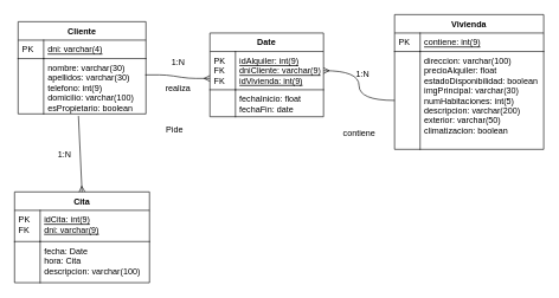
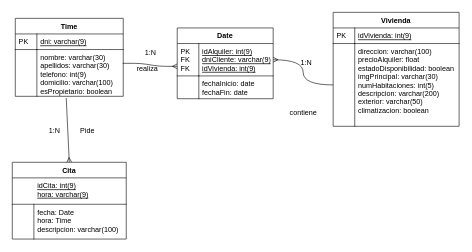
- <mxCell id="2" value="Cliente" style="swimlane;fontStyle=1;childLayout=stackLayout;horizontal=1;startSize=26;horizontalStack=0;resizeParent=1;resizeLast=0;collapsible=1;marginBottom=0;rounded=0;shadow=0;strokeWidth=1;" parent="1" vertex="1"><mxGeometry x="25" y="30" width="180" height="130" as="geometry"><mxRectangle x="20" y="80" width="160" height="26" as="alternateBounds" /></mxGeometry></mxCell>
+ <mxCell id="2" value="Time" style="swimlane;fontStyle=1;childLayout=stackLayout;horizontal=1;startSize=26;horizontalStack=0;resizeParent=1;resizeLast=0;collapsible=1;marginBottom=0;rounded=0;shadow=0;strokeWidth=1;" parent="1" vertex="1"><mxGeometry x="25" y="30" width="180" height="130" as="geometry"><mxRectangle x="20" y="80" width="160" height="26" as="alternateBounds" /></mxGeometry></mxCell>
- <mxCell id="13" value="contiene: int(9)" style="shape=partialRectangle;top=0;left=0;right=0;bottom=1;align=left;verticalAlign=top;fillColor=none;spacingLeft=40;spacingRight=4;overflow=hidden;rotatable=0;points=[[0,0.5],[1,0.5]];portConstraint=eastwest;dropTarget=0;rounded=0;shadow=0;strokeWidth=1;fontStyle=4" parent="12" vertex="1"><mxGeometry y="26" width="210" height="26" as="geometry" /></mxCell>
+ <mxCell id="13" value="idVivienda: int(9)" style="shape=partialRectangle;top=0;left=0;right=0;bottom=1;align=left;verticalAlign=top;fillColor=none;spacingLeft=40;spacingRight=4;overflow=hidden;rotatable=0;points=[[0,0.5],[1,0.5]];portConstraint=eastwest;dropTarget=0;rounded=0;shadow=0;strokeWidth=1;fontStyle=4" parent="12" vertex="1"><mxGeometry y="26" width="210" height="26" as="geometry" /></mxCell>
- <mxCell id="3" value="dni: varchar(4)" style="shape=partialRectangle;top=0;left=0;right=0;bottom=1;align=left;verticalAlign=top;fillColor=none;spacingLeft=40;spacingRight=4;overflow=hidden;rotatable=0;points=[[0,0.5],[1,0.5]];portConstraint=eastwest;dropTarget=0;rounded=0;shadow=0;strokeWidth=1;fontStyle=4" parent="2" vertex="1"><mxGeometry y="26" width="180" height="26" as="geometry" /></mxCell>
+ <mxCell id="3" value="dni: varchar(9)" style="shape=partialRectangle;top=0;left=0;right=0;bottom=1;align=left;verticalAlign=top;fillColor=none;spacingLeft=40;spacingRight=4;overflow=hidden;rotatable=0;points=[[0,0.5],[1,0.5]];portConstraint=eastwest;dropTarget=0;rounded=0;shadow=0;strokeWidth=1;fontStyle=4" parent="2" vertex="1"><mxGeometry y="26" width="180" height="26" as="geometry" /></mxCell>
- <mxCell id="26" value="realiza" style="text;html=1;align=center;verticalAlign=middle;resizable=0;points=[];autosize=1;" parent="1" vertex="1"><mxGeometry x="225" y="115" width="50" height="20" as="geometry" /></mxCell>
+ <mxCell id="26" value="realiza" style="text;html=1;align=center;verticalAlign=middle;resizable=0;points=[];autosize=1;" parent="1" vertex="1"><mxGeometry x="220" y="105" width="50" height="20" as="geometry" /></mxCell>
- <mxCell id="20" value="fechaInicio: float&#10;fechaFin: date" style="shape=partialRectangle;top=0;left=0;right=0;bottom=0;align=left;verticalAlign=top;fillColor=none;spacingLeft=40;spacingRight=4;overflow=hidden;rotatable=0;points=[[0,0.5],[1,0.5]];portConstraint=eastwest;dropTarget=0;rounded=0;shadow=0;strokeWidth=1;" parent="17" vertex="1"><mxGeometry y="80" width="160" height="38" as="geometry" /></mxCell>
+ <mxCell id="20" value="fechaInicio: date&#10;fechaFin: date" style="shape=partialRectangle;top=0;left=0;right=0;bottom=0;align=left;verticalAlign=top;fillColor=none;spacingLeft=40;spacingRight=4;overflow=hidden;rotatable=0;points=[[0,0.5],[1,0.5]];portConstraint=eastwest;dropTarget=0;rounded=0;shadow=0;strokeWidth=1;" parent="17" vertex="1"><mxGeometry y="80" width="160" height="38" as="geometry" /></mxCell>
- <mxCell id="30" value="Pide" style="text;html=1;align=center;verticalAlign=middle;resizable=0;points=[];autosize=1;" parent="1" vertex="1"><mxGeometry x="225" y="172" width="40" height="20" as="geometry" /></mxCell>
+ <mxCell id="30" value="Pide" style="text;html=1;align=center;verticalAlign=middle;resizable=0;points=[];autosize=1;" parent="1" vertex="1"><mxGeometry x="125" y="207" width="40" height="20" as="geometry" /></mxCell>
- <mxCell id="8" value="idCita: int(9)&#10;dni: varchar(9)" style="shape=partialRectangle;top=0;left=0;right=0;bottom=1;align=left;verticalAlign=top;fillColor=none;spacingLeft=40;spacingRight=4;overflow=hidden;rotatable=0;points=[[0,0.5],[1,0.5]];portConstraint=eastwest;dropTarget=0;rounded=0;shadow=0;strokeWidth=1;fontStyle=4" parent="7" vertex="1"><mxGeometry y="26" width="190" height="44" as="geometry" /></mxCell>
+ <mxCell id="8" value="idCita: int(9)&#10;hora: varchar(9)" style="shape=partialRectangle;top=0;left=0;right=0;bottom=1;align=left;verticalAlign=top;fillColor=none;spacingLeft=40;spacingRight=4;overflow=hidden;rotatable=0;points=[[0,0.5],[1,0.5]];portConstraint=eastwest;dropTarget=0;rounded=0;shadow=0;strokeWidth=1;fontStyle=4" parent="7" vertex="1"><mxGeometry y="26" width="190" height="44" as="geometry" /></mxCell>
- <mxCell id="9" value="PK&#10;FK" style="shape=partialRectangle;top=0;left=0;bottom=0;fillColor=none;align=left;verticalAlign=top;spacingLeft=4;spacingRight=4;overflow=hidden;rotatable=0;points=[];portConstraint=eastwest;part=1;" parent="8" vertex="1" connectable="0"><mxGeometry width="36" height="44" as="geometry" /></mxCell>
- <mxCell id="10" value="fecha: Date&#10;hora: Cita&#10;descripcion: varchar(100)" style="shape=partialRectangle;top=0;left=0;right=0;bottom=0;align=left;verticalAlign=top;fillColor=none;spacingLeft=40;spacingRight=4;overflow=hidden;rotatable=0;points=[[0,0.5],[1,0.5]];portConstraint=eastwest;dropTarget=0;rounded=0;shadow=0;strokeWidth=1;" parent="7" vertex="1"><mxGeometry y="70" width="190" height="58" as="geometry" /></mxCell>
+ <mxCell id="10" value="fecha: Date&#10;hora: Time&#10;descripcion: varchar(100)" style="shape=partialRectangle;top=0;left=0;right=0;bottom=0;align=left;verticalAlign=top;fillColor=none;spacingLeft=40;spacingRight=4;overflow=hidden;rotatable=0;points=[[0,0.5],[1,0.5]];portConstraint=eastwest;dropTarget=0;rounded=0;shadow=0;strokeWidth=1;" parent="7" vertex="1"><mxGeometry y="70" width="190" height="58" as="geometry" /></mxCell>
